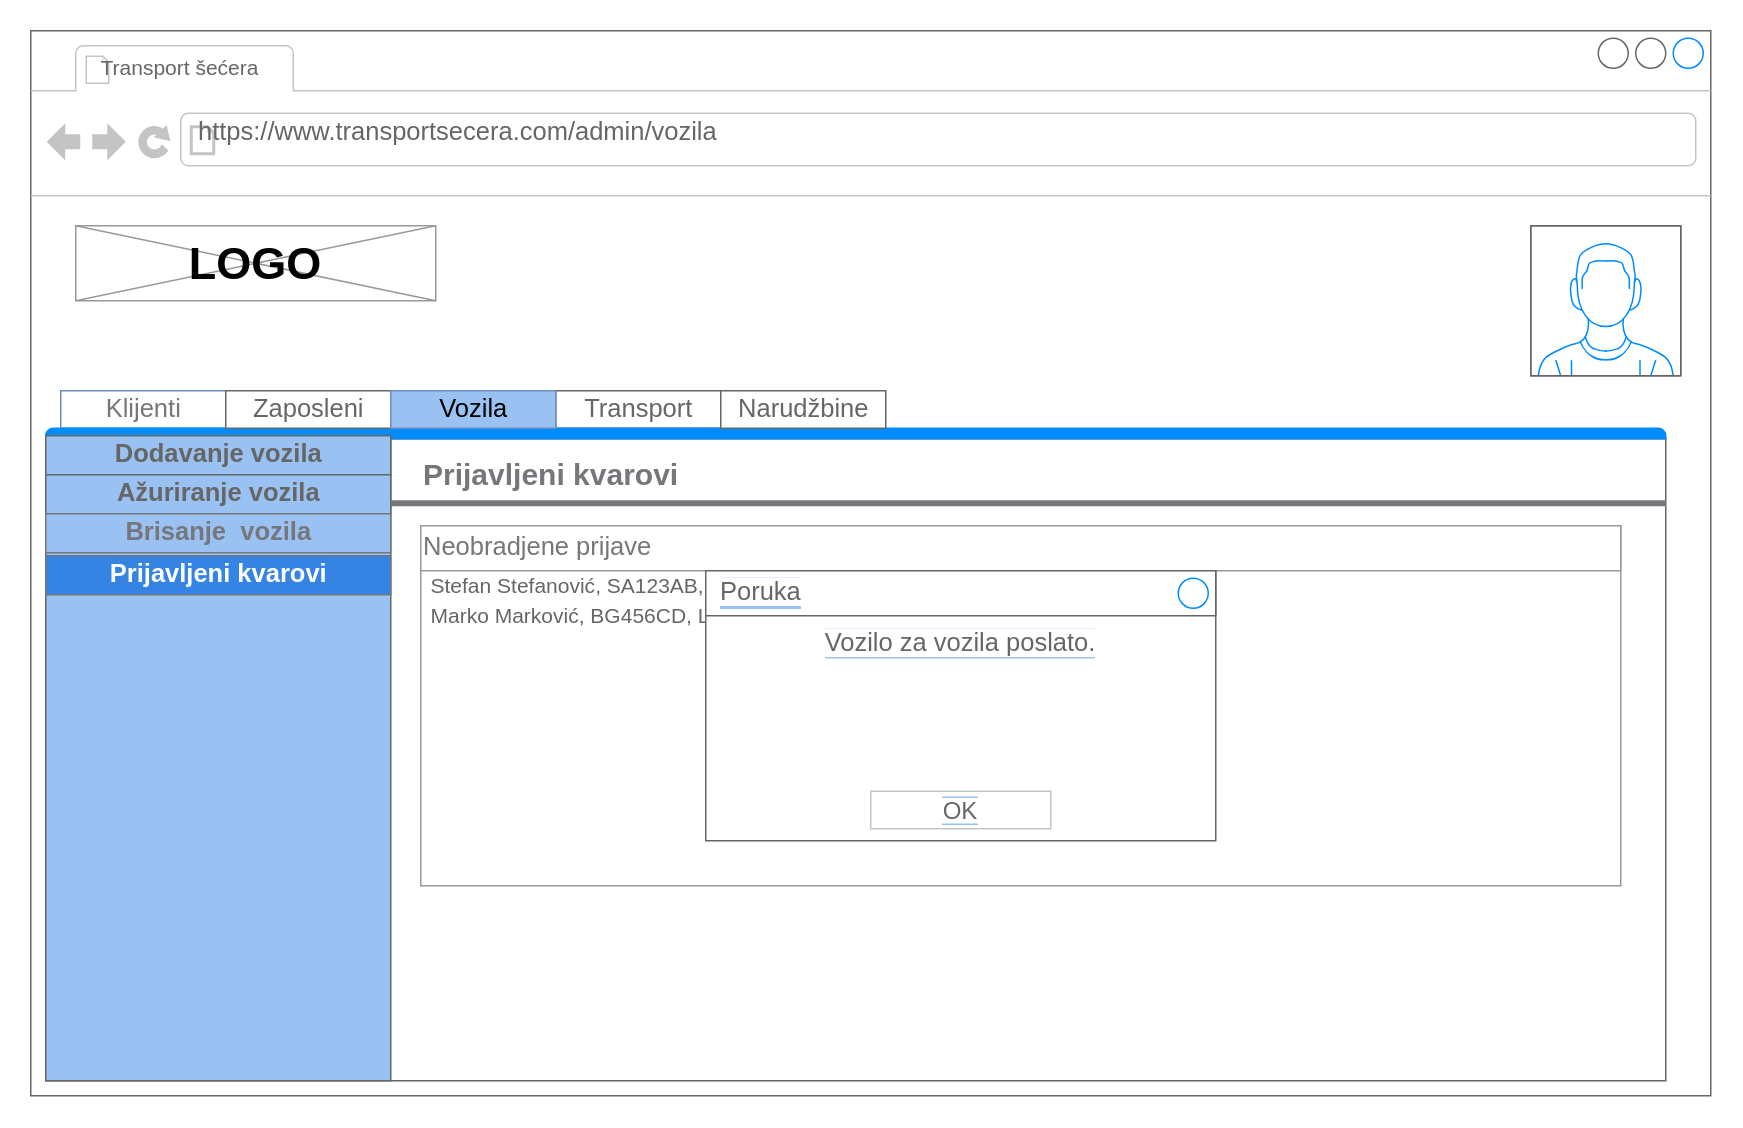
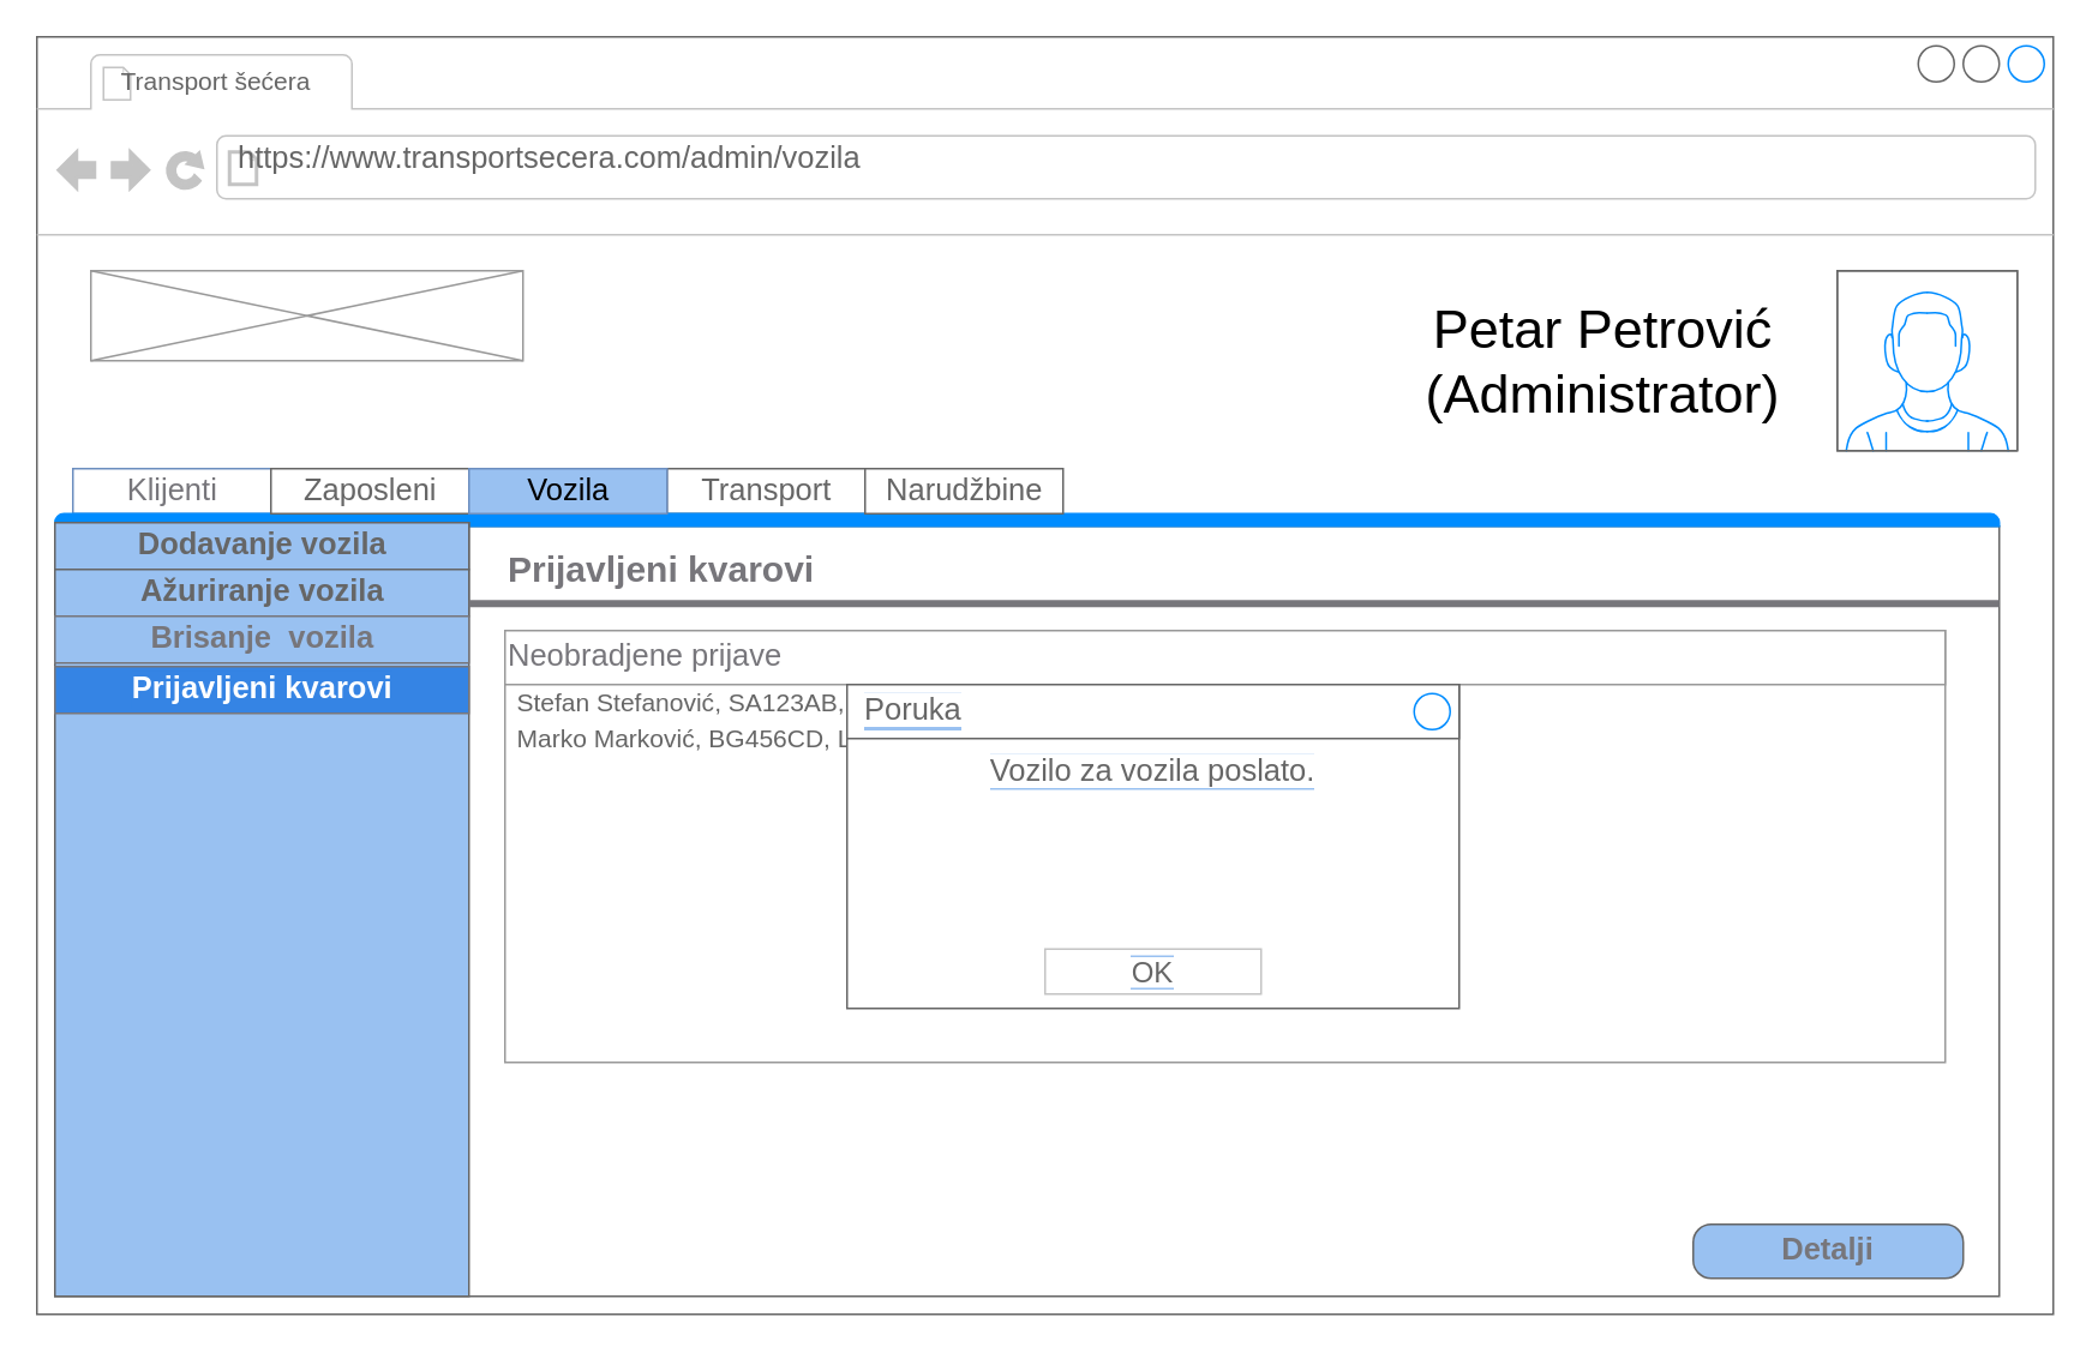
- <mxCell id="6" value="&lt;div style=&quot;font-size: 30px;&quot;&gt;LOGO&lt;/div&gt;" style="text;html=1;strokeColor=none;fillColor=none;align=center;verticalAlign=middle;whiteSpace=wrap;rounded=0;fontSize=30;fontStyle=1" parent="2" vertex="1"><mxGeometry x="120" y="140" width="60" height="30" as="geometry" /></mxCell>
+ <mxCell id="8" value="&lt;div&gt;Petar Petrović &lt;br&gt;&lt;/div&gt;&lt;div&gt;(Administrator)&lt;br&gt;&lt;/div&gt;" style="text;html=1;strokeColor=none;fillColor=none;align=center;verticalAlign=middle;whiteSpace=wrap;rounded=0;fontSize=30;" parent="2" vertex="1"><mxGeometry x="750" y="140" width="240" height="80" as="geometry" /></mxCell>
+ <mxCell id="22" value="Detalji" style="strokeWidth=1;shadow=0;dashed=0;align=center;html=1;shape=mxgraph.mockup.buttons.button;strokeColor=#666666;fontColor=#77767b;mainText=;buttonStyle=round;fontSize=17;fontStyle=1;fillColor=#99c1f1;whiteSpace=wrap;labelBackgroundColor=#99c1f1;" vertex="1" parent="10"><mxGeometry x="910" y="420" width="150" height="30" as="geometry" /></mxCell>
